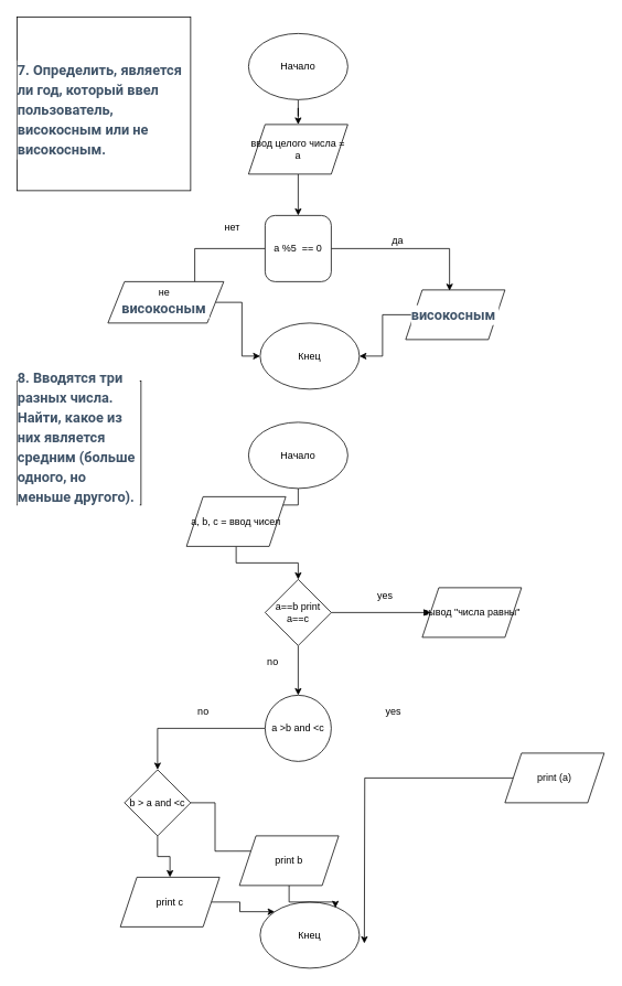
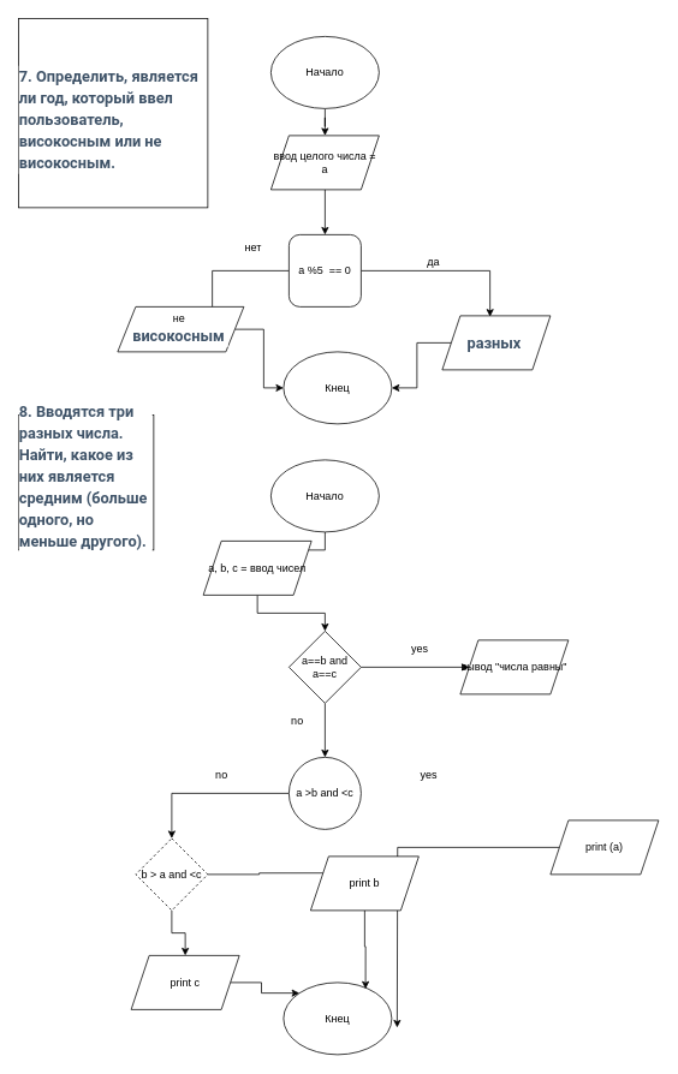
- <mxCell id="14" value="&lt;h3 style=&quot;box-sizing: border-box; font-family: Roboto, &amp;quot;San Francisco&amp;quot;, &amp;quot;Helvetica Neue&amp;quot;, Helvetica, Arial; line-height: 24px; color: rgb(63, 83, 104); margin: 0px; font-size: 17px; text-align: start; background-color: rgb(255, 255, 255);&quot;&gt;високосным&amp;nbsp;&lt;/h3&gt;" style="shape=parallelogram;perimeter=parallelogramPerimeter;whiteSpace=wrap;html=1;fixedSize=1;" vertex="1" parent="1"><mxGeometry x="490" y="350" width="120" height="60" as="geometry" /></mxCell>
+ <mxCell id="14" value="&lt;h3 style=&quot;box-sizing: border-box; font-family: Roboto, &amp;quot;San Francisco&amp;quot;, &amp;quot;Helvetica Neue&amp;quot;, Helvetica, Arial; line-height: 24px; color: rgb(63, 83, 104); margin: 0px; font-size: 17px; text-align: start; background-color: rgb(255, 255, 255);&quot;&gt;разных&amp;nbsp;&lt;/h3&gt;" style="shape=parallelogram;perimeter=parallelogramPerimeter;whiteSpace=wrap;html=1;fixedSize=1;" vertex="1" parent="1"><mxGeometry x="490" y="350" width="120" height="60" as="geometry" /></mxCell>
- <mxCell id="34" value="a==b print a==c" style="rhombus;whiteSpace=wrap;html=1;" vertex="1" parent="1"><mxGeometry x="320" y="700" width="80" height="80" as="geometry" /></mxCell>
+ <mxCell id="34" value="a==b and a==c" style="rhombus;whiteSpace=wrap;html=1;" vertex="1" parent="1"><mxGeometry x="320" y="700" width="80" height="80" as="geometry" /></mxCell>
- <mxCell id="30" value="b &amp;gt; а and &amp;lt;c" style="rhombus;whiteSpace=wrap;html=1;" vertex="1" parent="1"><mxGeometry x="150" y="930" width="80" height="80" as="geometry" /></mxCell>
+ <mxCell id="30" value="b &amp;gt; а and &amp;lt;c" style="rhombus;whiteSpace=wrap;html=1;dashed=1;" vertex="1" parent="1"><mxGeometry x="150" y="930" width="80" height="80" as="geometry" /></mxCell>
- <mxCell id="39" value="print b" style="shape=parallelogram;perimeter=parallelogramPerimeter;whiteSpace=wrap;html=1;fixedSize=1;" vertex="1" parent="1"><mxGeometry x="289" y="1010" width="120" height="60" as="geometry" /></mxCell>
+ <mxCell id="39" value="print b" style="shape=parallelogram;perimeter=parallelogramPerimeter;whiteSpace=wrap;html=1;fixedSize=1;" vertex="1" parent="1"><mxGeometry x="344" y="950" width="120" height="60" as="geometry" /></mxCell>
